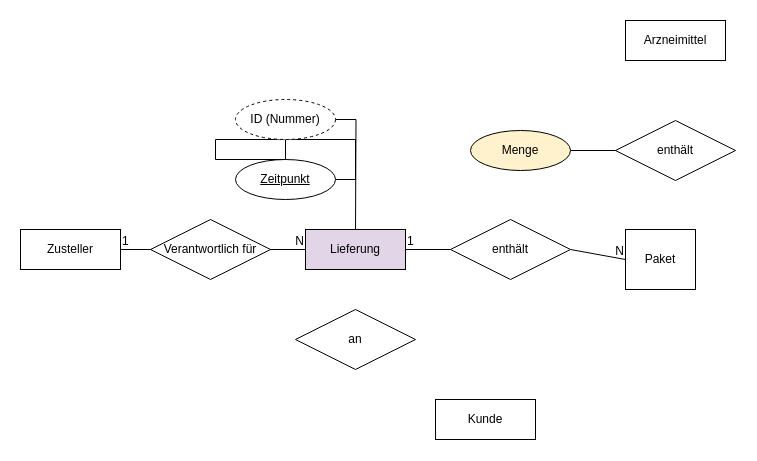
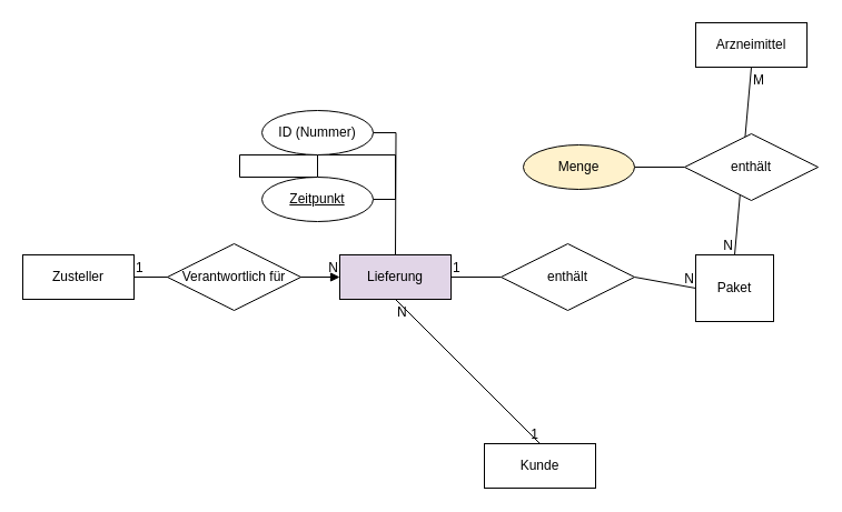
+ <mxCell id="24" value="" style="endArrow=none;html=1;rounded=0;exitX=0.5;exitY=1;exitDx=0;exitDy=0;entryX=0.5;entryY=0;entryDx=0;entryDy=0;" edge="1" parent="1" source="23" target="3"><mxGeometry relative="1" as="geometry"><mxPoint x="320" y="190" as="sourcePoint" /><mxPoint x="480" y="190" as="targetPoint" /></mxGeometry></mxCell>
+ <mxCell id="25" value="M" style="resizable=0;html=1;whiteSpace=wrap;align=left;verticalAlign=bottom;" connectable="0" vertex="1" parent="24"><mxGeometry x="-1" relative="1" as="geometry"><mxPoint y="20" as="offset" /></mxGeometry></mxCell>
+ <mxCell id="26" value="N" style="resizable=0;html=1;whiteSpace=wrap;align=right;verticalAlign=bottom;" connectable="0" vertex="1" parent="24"><mxGeometry x="1" relative="1" as="geometry" /></mxCell>
- <mxCell id="17" value="ID (Nummer)" style="ellipse;whiteSpace=wrap;html=1;align=center;dashed=1;" vertex="1" parent="1"><mxGeometry x="235" y="99" width="100" height="40" as="geometry" /></mxCell>
+ <mxCell id="17" value="ID (Nummer)" style="ellipse;whiteSpace=wrap;html=1;align=center;" vertex="1" parent="1"><mxGeometry x="235" y="99" width="100" height="40" as="geometry" /></mxCell>
- <mxCell id="19" value="" style="endArrow=none;html=1;rounded=0;exitX=1;exitY=0.5;exitDx=0;exitDy=0;entryX=0;entryY=0.5;entryDx=0;entryDy=0;" edge="1" parent="1" source="18" target="2"><mxGeometry relative="1" as="geometry"><mxPoint x="270" y="290" as="sourcePoint" /><mxPoint x="430" y="290" as="targetPoint" /></mxGeometry></mxCell>
+ <mxCell id="19" value="" style="endArrow=block;html=1;rounded=0;exitX=1;exitY=0.5;exitDx=0;exitDy=0;entryX=0;entryY=0.5;entryDx=0;entryDy=0;" edge="1" parent="1" source="18" target="2"><mxGeometry relative="1" as="geometry"><mxPoint x="270" y="290" as="sourcePoint" /><mxPoint x="430" y="290" as="targetPoint" /></mxGeometry></mxCell>
+ <mxCell id="12" value="" style="endArrow=none;html=1;rounded=0;exitX=0.5;exitY=1;exitDx=0;exitDy=0;entryX=0.5;entryY=0;entryDx=0;entryDy=0;" edge="1" parent="1" source="2" target="11"><mxGeometry relative="1" as="geometry"><mxPoint x="395" y="379" as="sourcePoint" /><mxPoint x="555" y="379" as="targetPoint" /></mxGeometry></mxCell>
+ <mxCell id="13" value="N" style="resizable=0;html=1;whiteSpace=wrap;align=left;verticalAlign=bottom;" connectable="0" vertex="1" parent="12"><mxGeometry x="-1" relative="1" as="geometry"><mxPoint y="20" as="offset" /></mxGeometry></mxCell>
+ <mxCell id="14" value="1" style="resizable=0;html=1;whiteSpace=wrap;align=right;verticalAlign=bottom;" connectable="0" vertex="1" parent="12"><mxGeometry x="1" relative="1" as="geometry" /></mxCell>
- <mxCell id="15" value="an" style="shape=rhombus;perimeter=rhombusPerimeter;whiteSpace=wrap;html=1;align=center;" vertex="1" parent="1"><mxGeometry x="295" y="309" width="120" height="60" as="geometry" /></mxCell>
